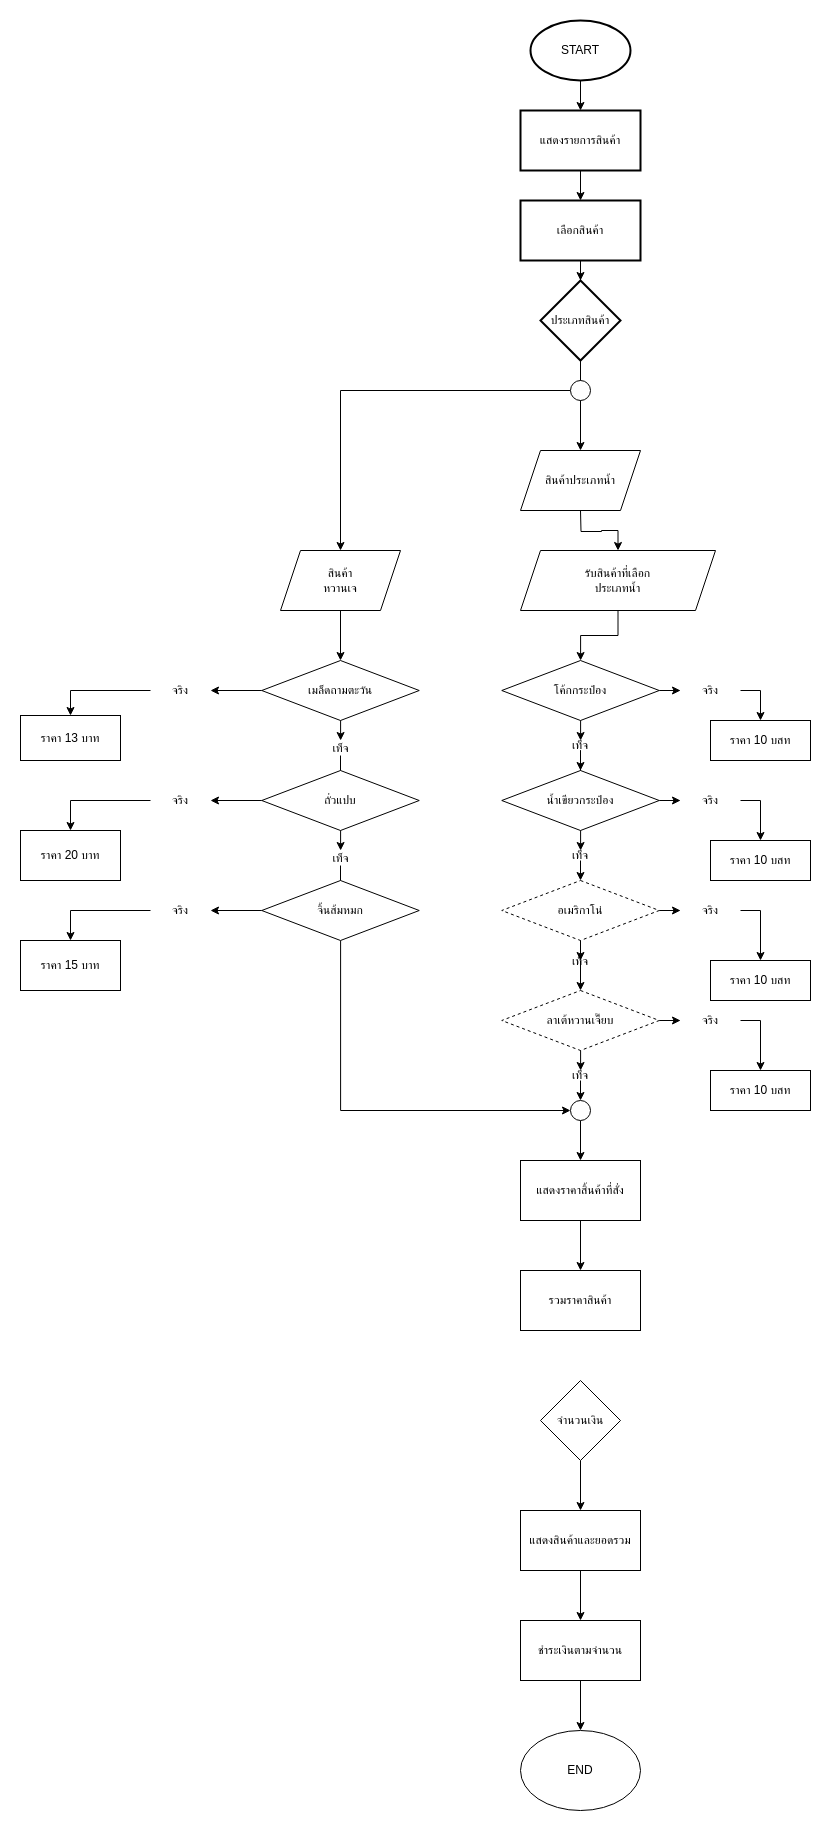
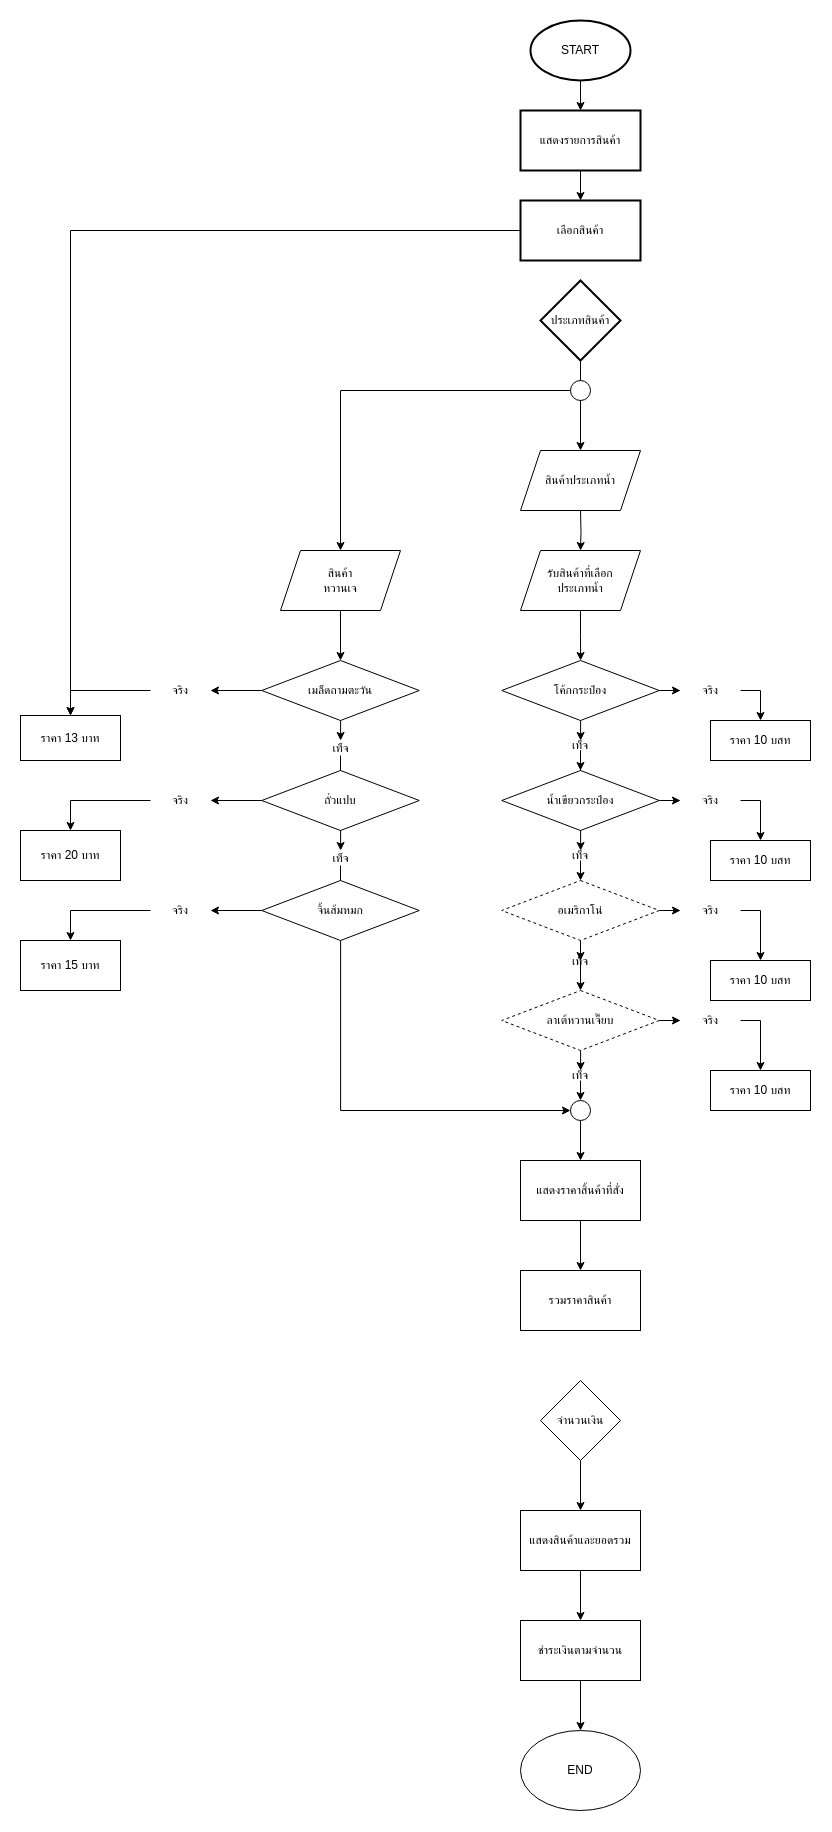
- <mxCell id="6" value="" style="edgeStyle=orthogonalEdgeStyle;rounded=0;orthogonalLoop=1;jettySize=auto;html=1;" edge="1" parent="1" source="7" target="9"><mxGeometry relative="1" as="geometry" /></mxCell>
+ <mxCell id="6" value="" style="edgeStyle=orthogonalEdgeStyle;rounded=0;orthogonalLoop=1;jettySize=auto;html=1;" edge="1" parent="1" source="7" target="64"><mxGeometry relative="1" as="geometry" /></mxCell>
- <mxCell id="13" value="รับสินค้าที่เลือก&lt;div&gt;ประเภทนํ้า&lt;/div&gt;" style="shape=parallelogram;perimeter=parallelogramPerimeter;whiteSpace=wrap;html=1;fixedSize=1;" vertex="1" parent="1"><mxGeometry x="520" y="550" width="195" height="60" as="geometry" /></mxCell>
+ <mxCell id="13" value="รับสินค้าที่เลือก&lt;div&gt;ประเภทนํ้า&lt;/div&gt;" style="shape=parallelogram;perimeter=parallelogramPerimeter;whiteSpace=wrap;html=1;fixedSize=1;" vertex="1" parent="1"><mxGeometry x="520" y="550" width="120" height="60" as="geometry" /></mxCell>
